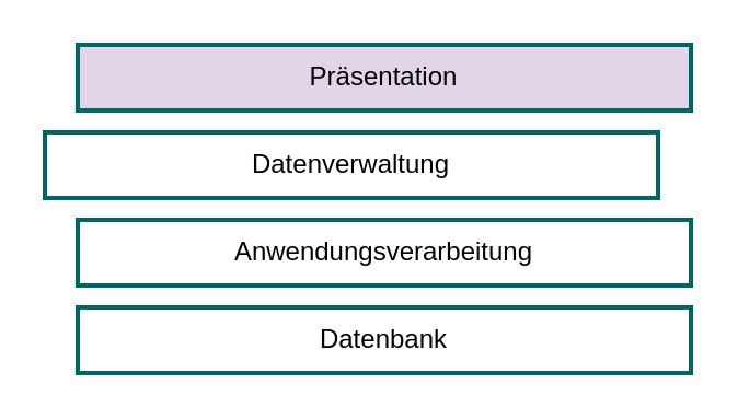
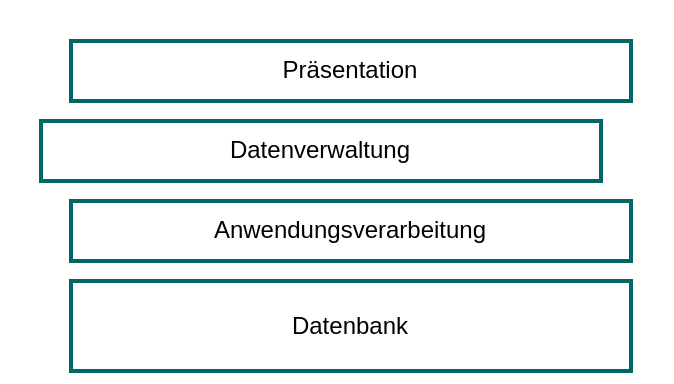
- <mxCell id="2" value="Präsentation" style="rounded=0;whiteSpace=wrap;html=1;strokeColor=#006666;strokeWidth=2;glass=0;fillColor=#e1d5e7;" parent="1" vertex="1"><mxGeometry x="35" y="20" width="280" height="30" as="geometry" /></mxCell>
+ <mxCell id="2" value="Präsentation" style="rounded=0;whiteSpace=wrap;html=1;strokeColor=#006666;strokeWidth=2;glass=0;" parent="1" vertex="1"><mxGeometry x="35" y="20" width="280" height="30" as="geometry" /></mxCell>
- <mxCell id="3" value="Datenbank" style="rounded=0;whiteSpace=wrap;html=1;strokeColor=#006666;strokeWidth=2;glass=0;" parent="1" vertex="1"><mxGeometry x="35" y="140" width="280" height="30" as="geometry" /></mxCell>
+ <mxCell id="3" value="Datenbank" style="rounded=0;whiteSpace=wrap;html=1;strokeColor=#006666;strokeWidth=2;glass=0;" parent="1" vertex="1"><mxGeometry x="35" y="140" width="280" height="45" as="geometry" /></mxCell>
